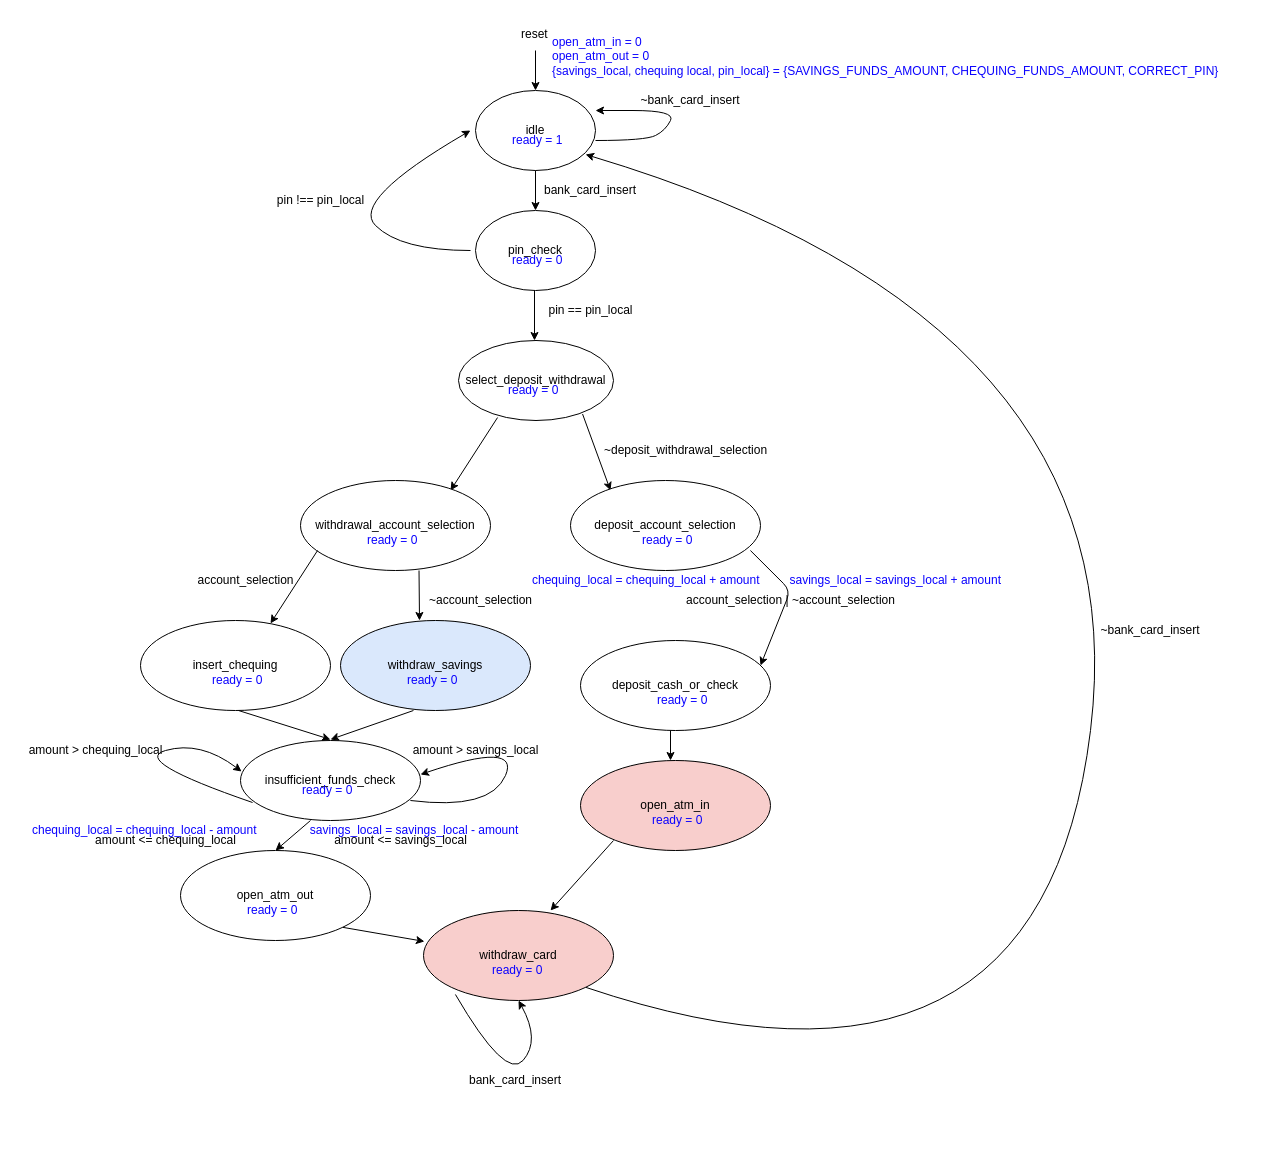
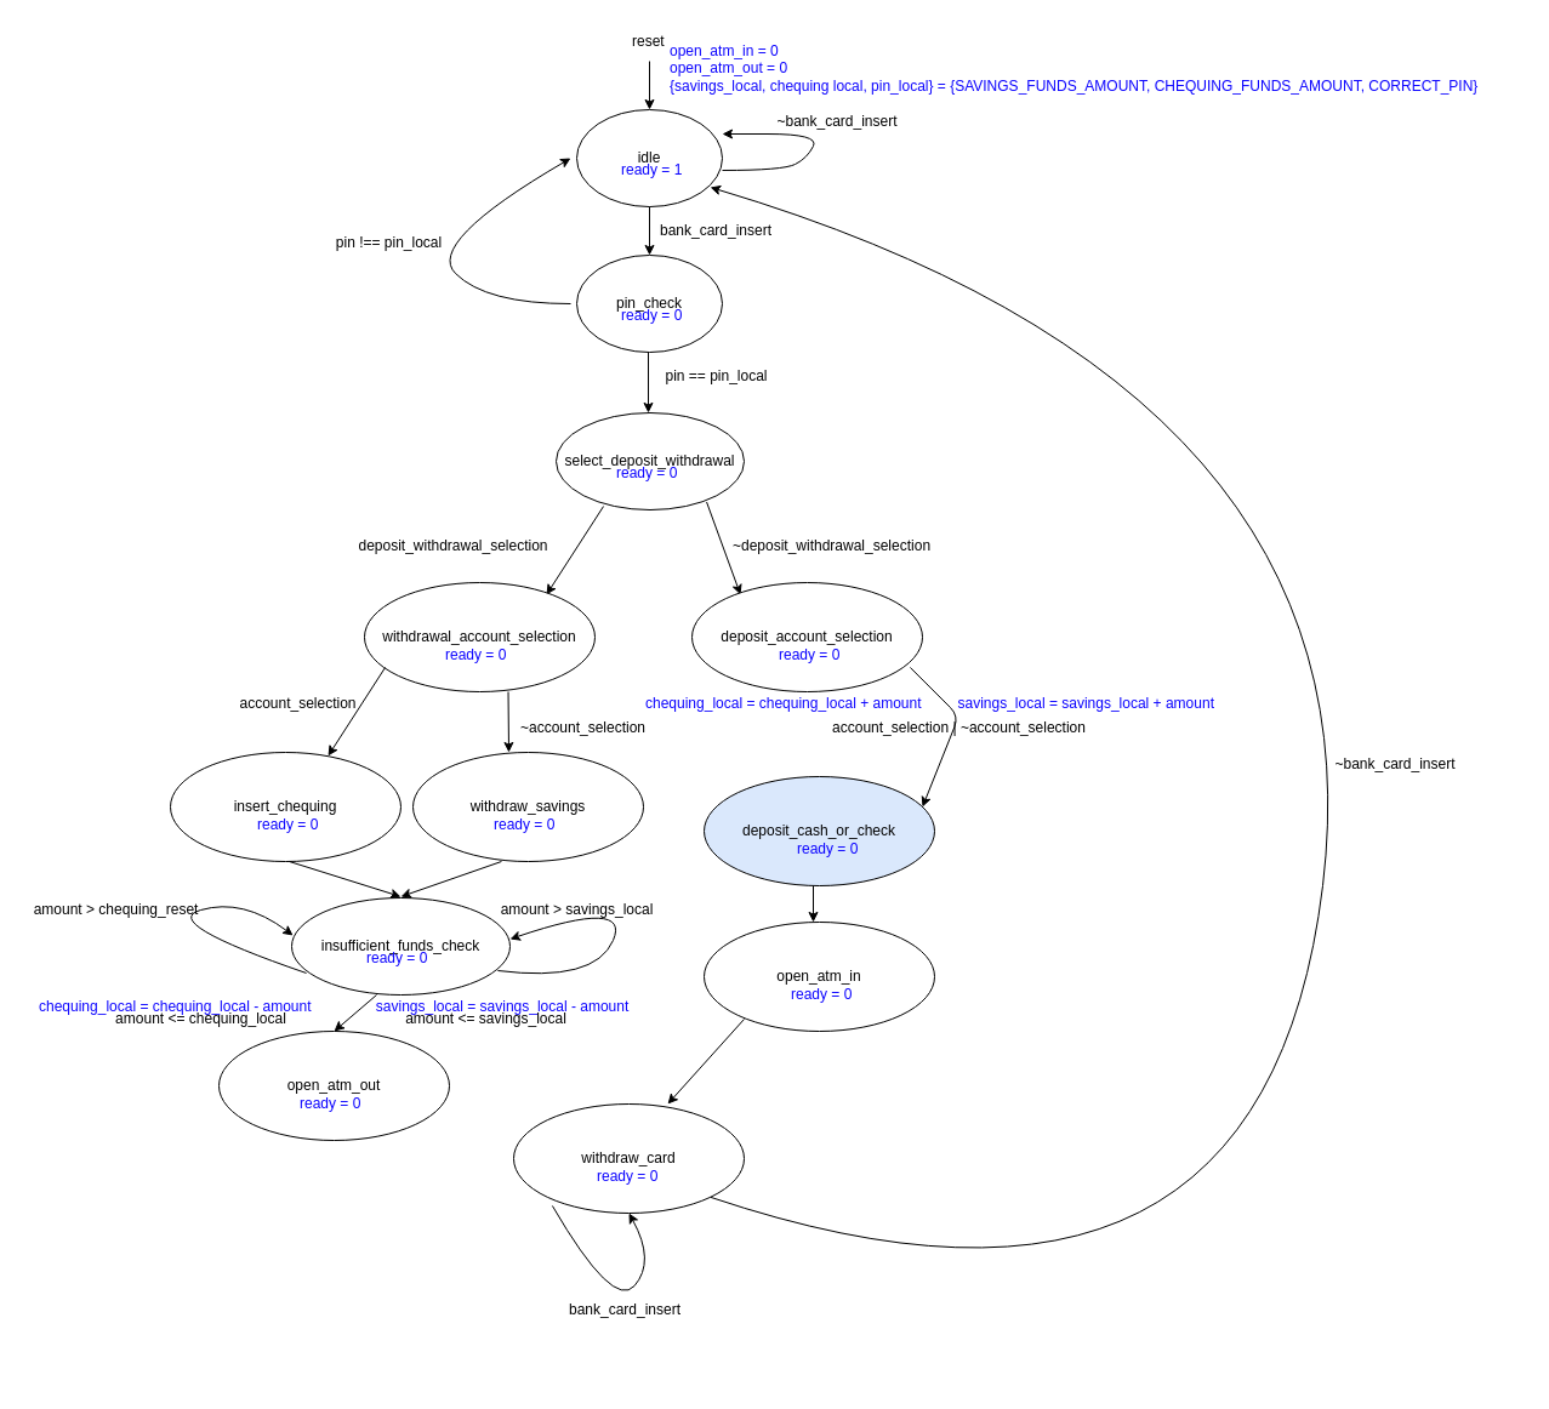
+ <mxCell id="16" value="deposit_withdrawal_selection" style="text;html=1;align=center;verticalAlign=middle;resizable=0;points=[];autosize=1;strokeColor=none;" parent="1" vertex="1"><mxGeometry x="288" y="440" width="170" height="20" as="geometry" /></mxCell>
- <mxCell id="32" value="withdraw_savings" style="ellipse;whiteSpace=wrap;html=1;fillColor=#dae8fc;" parent="1" vertex="1"><mxGeometry x="340" y="620" width="190" height="90" as="geometry" /></mxCell>
+ <mxCell id="32" value="withdraw_savings" style="ellipse;whiteSpace=wrap;html=1;" parent="1" vertex="1"><mxGeometry x="340" y="620" width="190" height="90" as="geometry" /></mxCell>
- <mxCell id="27" value="deposit_cash_or_check" style="ellipse;whiteSpace=wrap;html=1;" parent="1" vertex="1"><mxGeometry x="580" y="640" width="190" height="90" as="geometry" /></mxCell>
+ <mxCell id="27" value="deposit_cash_or_check" style="ellipse;whiteSpace=wrap;html=1;fillColor=#dae8fc;" parent="1" vertex="1"><mxGeometry x="580" y="640" width="190" height="90" as="geometry" /></mxCell>
- <mxCell id="60" value="amount &amp;gt; chequing_local" style="text;html=1;align=center;verticalAlign=middle;resizable=0;points=[];autosize=1;strokeColor=none;" vertex="1" parent="1"><mxGeometry x="20" y="740" width="150" height="20" as="geometry" /></mxCell>
+ <mxCell id="60" value="amount &amp;gt; chequing_reset" style="text;html=1;align=center;verticalAlign=middle;resizable=0;points=[];autosize=1;strokeColor=none;" vertex="1" parent="1"><mxGeometry x="20" y="740" width="150" height="20" as="geometry" /></mxCell>
- <mxCell id="29" value="open_atm_in" style="ellipse;whiteSpace=wrap;html=1;fillColor=#f8cecc;" parent="1" vertex="1"><mxGeometry x="580" y="760" width="190" height="90" as="geometry" /></mxCell>
+ <mxCell id="29" value="open_atm_in" style="ellipse;whiteSpace=wrap;html=1;" parent="1" vertex="1"><mxGeometry x="580" y="760" width="190" height="90" as="geometry" /></mxCell>
- <mxCell id="39" value="" style="endArrow=classic;html=1;exitX=1;exitY=1;exitDx=0;exitDy=0;entryX=0.005;entryY=0.344;entryDx=0;entryDy=0;entryPerimeter=0;" parent="1" source="37" target="31" edge="1"><mxGeometry width="50" height="50" relative="1" as="geometry"><mxPoint x="400" y="990" as="sourcePoint" /><mxPoint x="430" y="940" as="targetPoint" /></mxGeometry></mxCell>
- <mxCell id="31" value="withdraw_card" style="ellipse;whiteSpace=wrap;html=1;fillColor=#f8cecc;" parent="1" vertex="1"><mxGeometry x="423" y="910" width="190" height="90" as="geometry" /></mxCell>
+ <mxCell id="31" value="withdraw_card" style="ellipse;whiteSpace=wrap;html=1;" parent="1" vertex="1"><mxGeometry x="423" y="910" width="190" height="90" as="geometry" /></mxCell>
